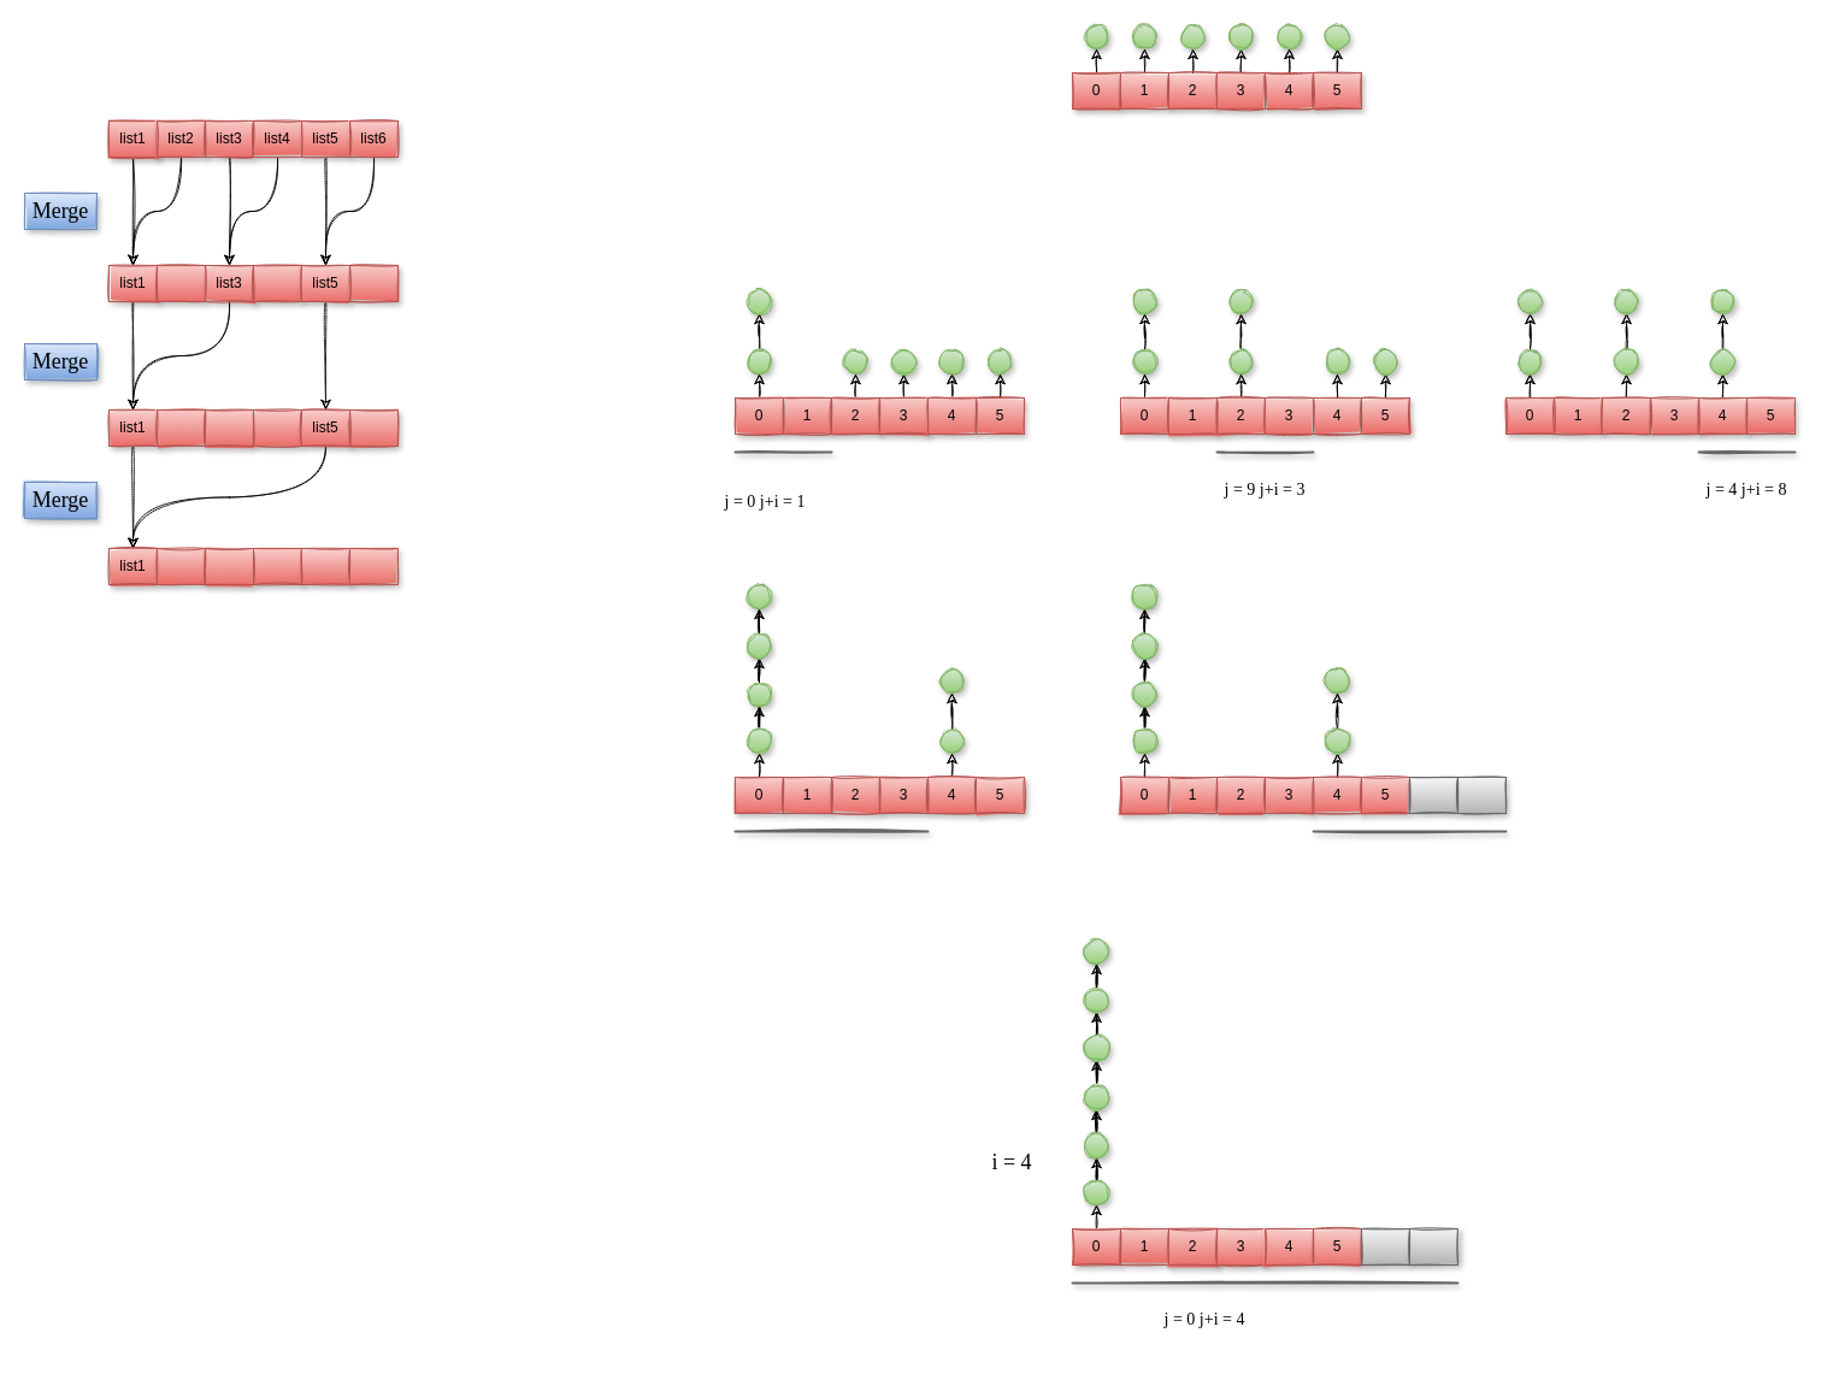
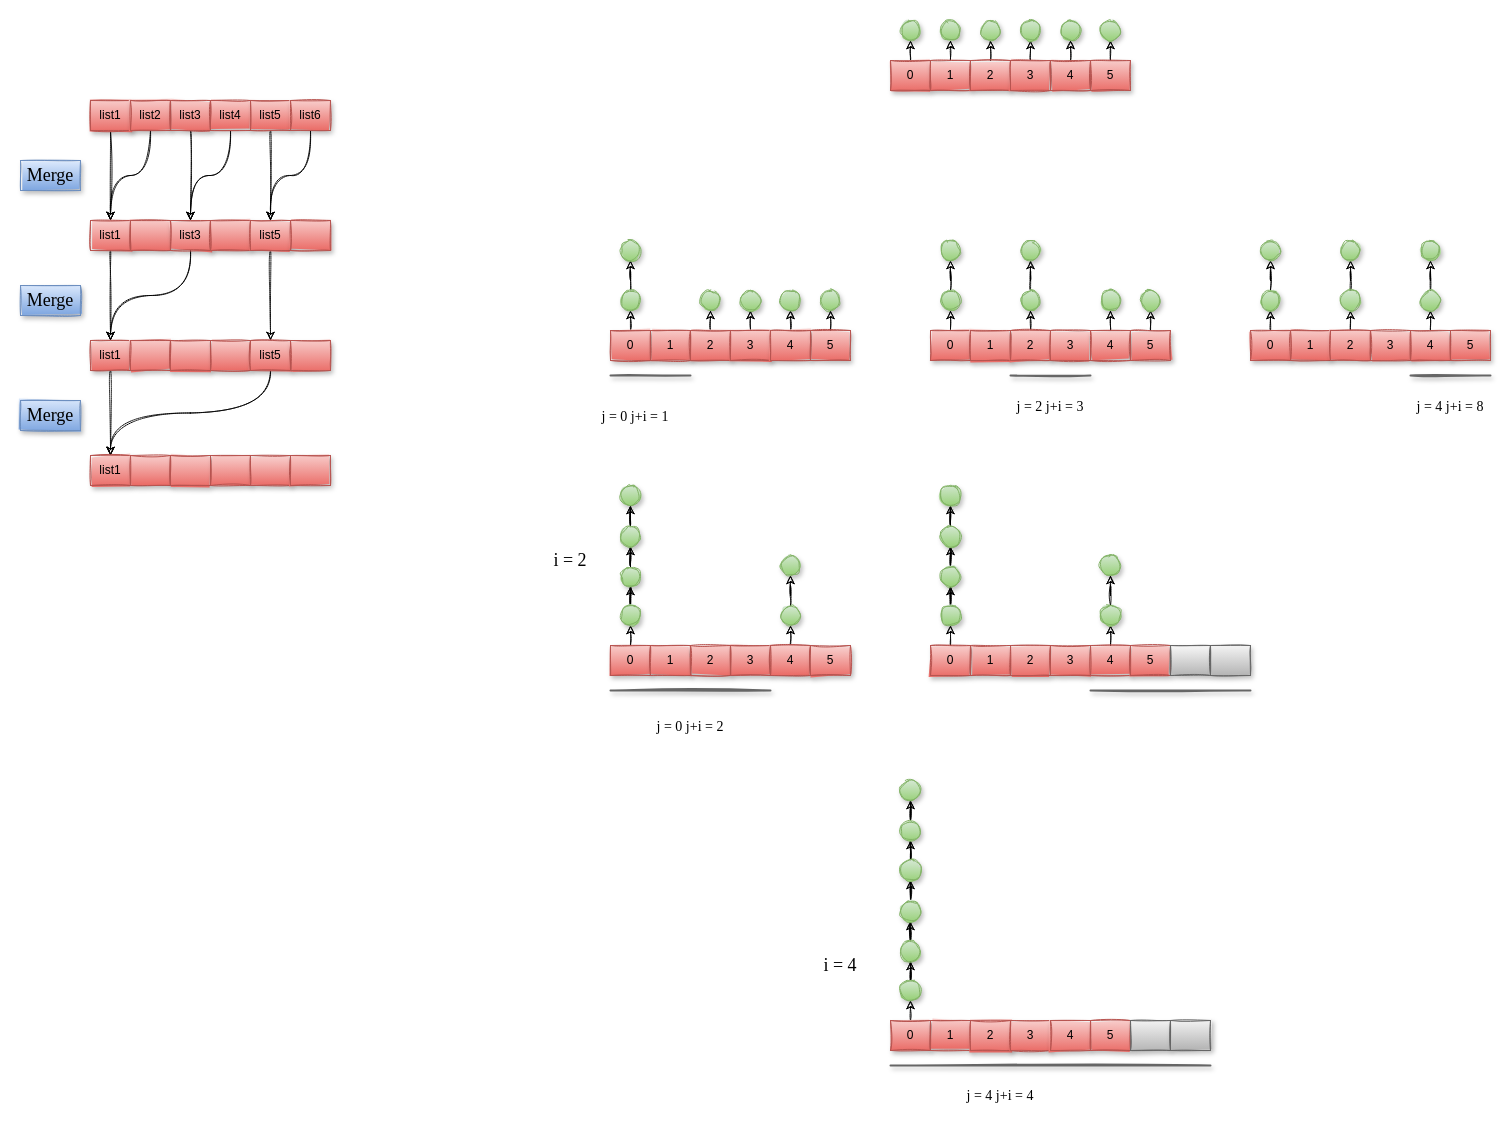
- <mxCell id="138" value="&lt;font style=&quot;font-size: 14px&quot;&gt;j = 9 j+i = 3&lt;/font&gt;" style="text;html=1;strokeColor=none;fillColor=none;align=center;verticalAlign=middle;whiteSpace=wrap;rounded=0;shadow=1;sketch=1;fontFamily=Comic Sans MS;fontSize=16;" vertex="1" parent="1"><mxGeometry x="1010" y="380" width="80" height="50" as="geometry" /></mxCell>
+ <mxCell id="138" value="&lt;font style=&quot;font-size: 14px&quot;&gt;j = 2 j+i = 3&lt;/font&gt;" style="text;html=1;strokeColor=none;fillColor=none;align=center;verticalAlign=middle;whiteSpace=wrap;rounded=0;shadow=1;sketch=1;fontFamily=Comic Sans MS;fontSize=16;" vertex="1" parent="1"><mxGeometry x="1010" y="380" width="80" height="50" as="geometry" /></mxCell>
+ <mxCell id="142" value="&lt;font style=&quot;font-size: 18px&quot; face=&quot;Comic Sans MS&quot;&gt;i = 2&lt;/font&gt;" style="text;html=1;strokeColor=none;fillColor=none;align=center;verticalAlign=middle;whiteSpace=wrap;rounded=0;shadow=1;sketch=1;" vertex="1" parent="1"><mxGeometry x="530" y="540" width="80" height="40" as="geometry" /></mxCell>
+ <mxCell id="141" value="&lt;font style=&quot;font-size: 14px&quot;&gt;j = 0 j+i = 2&lt;/font&gt;" style="text;html=1;strokeColor=none;fillColor=none;align=center;verticalAlign=middle;whiteSpace=wrap;rounded=0;shadow=1;sketch=1;fontFamily=Comic Sans MS;fontSize=16;" vertex="1" parent="1"><mxGeometry x="650" y="700" width="80" height="50" as="geometry" /></mxCell>
- <mxCell id="144" value="&lt;font style=&quot;font-size: 14px&quot;&gt;j = 0 j+i = 4&lt;/font&gt;" style="text;html=1;strokeColor=none;fillColor=none;align=center;verticalAlign=middle;whiteSpace=wrap;rounded=0;shadow=1;sketch=1;fontFamily=Comic Sans MS;fontSize=16;" vertex="1" parent="1"><mxGeometry x="960" y="1069" width="80" height="50" as="geometry" /></mxCell>
+ <mxCell id="144" value="&lt;font style=&quot;font-size: 14px&quot;&gt;j = 4 j+i = 4&lt;/font&gt;" style="text;html=1;strokeColor=none;fillColor=none;align=center;verticalAlign=middle;whiteSpace=wrap;rounded=0;shadow=1;sketch=1;fontFamily=Comic Sans MS;fontSize=16;" vertex="1" parent="1"><mxGeometry x="960" y="1069" width="80" height="50" as="geometry" /></mxCell>
